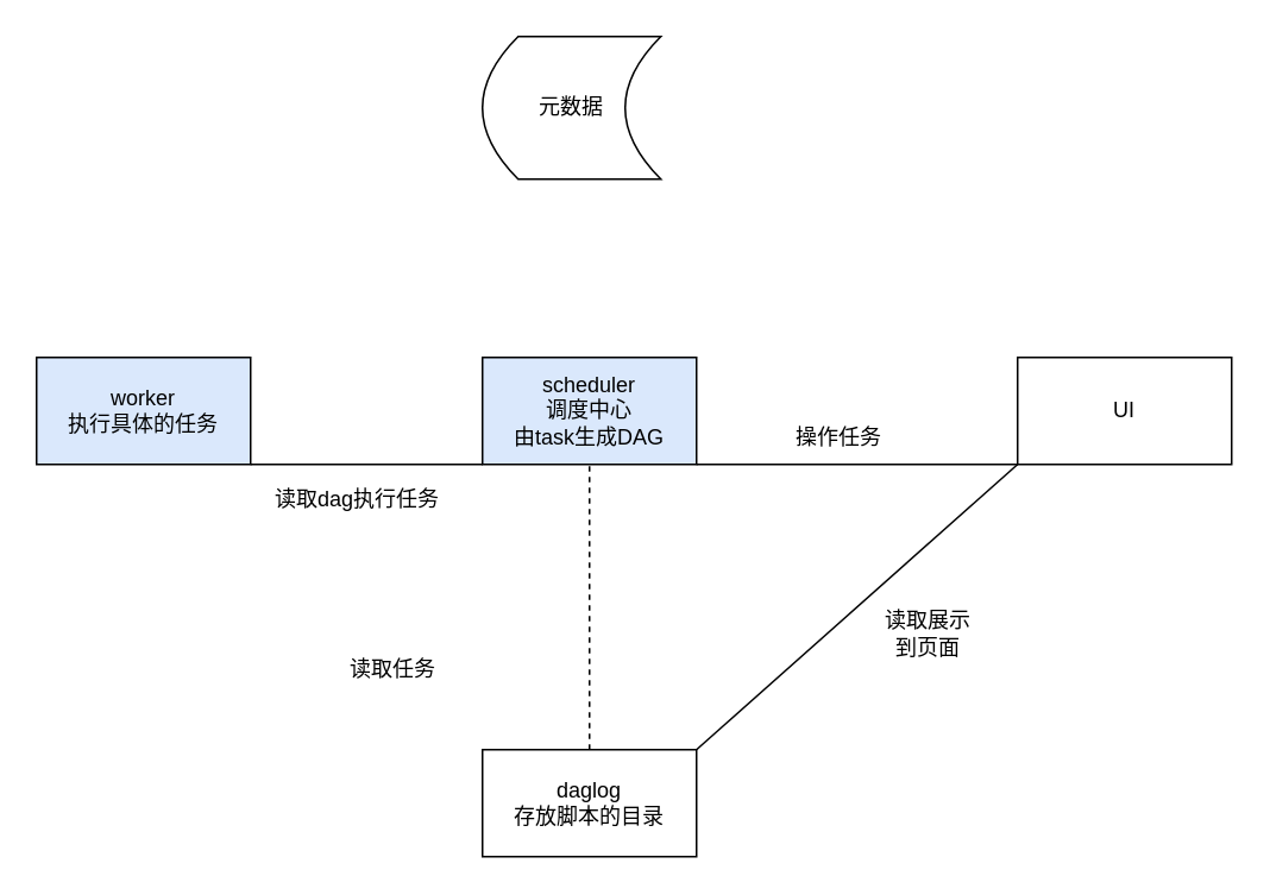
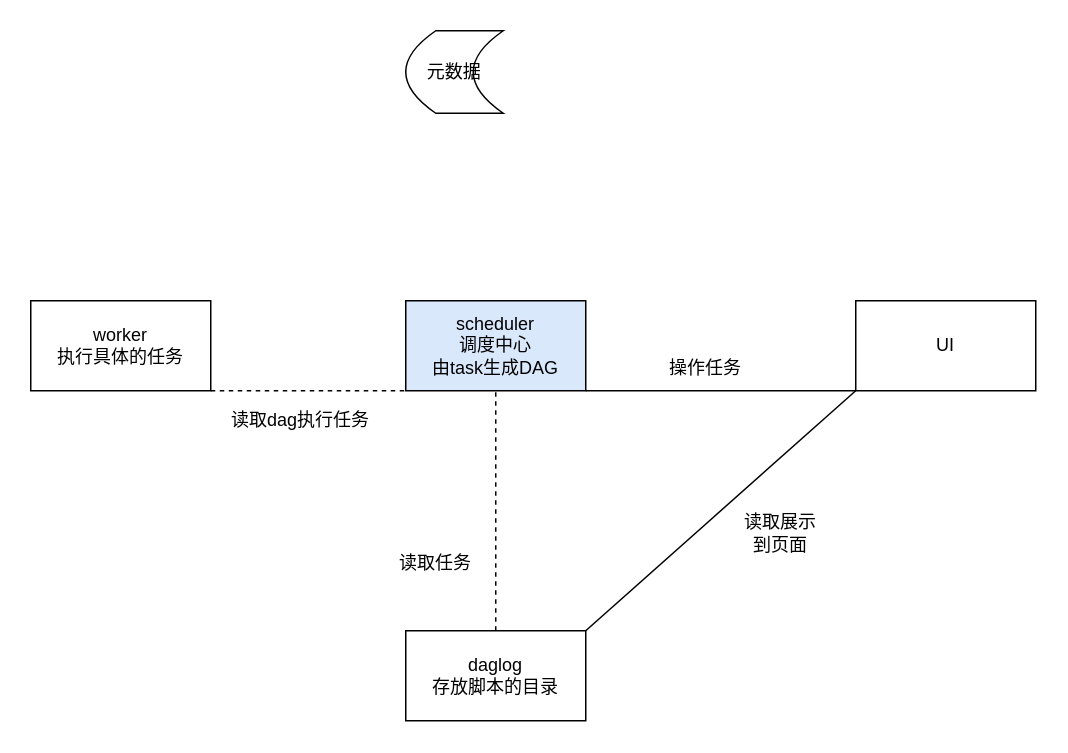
- <mxCell id="14" value="元数据" style="shape=dataStorage;whiteSpace=wrap;html=1;fixedSize=1;" vertex="1" parent="1"><mxGeometry x="270" y="20" width="100" height="80" as="geometry" /></mxCell>
+ <mxCell id="14" value="元数据" style="shape=dataStorage;whiteSpace=wrap;html=1;fixedSize=1;" vertex="1" parent="1"><mxGeometry x="270" y="20" width="65" height="55" as="geometry" /></mxCell>
- <mxCell id="5" value="worker&lt;br&gt;执行具体的任务" style="rounded=0;whiteSpace=wrap;html=1;fillColor=#dae8fc;" vertex="1" parent="1"><mxGeometry x="20" y="200" width="120" height="60" as="geometry" /></mxCell>
+ <mxCell id="5" value="worker&lt;br&gt;执行具体的任务" style="rounded=0;whiteSpace=wrap;html=1;" vertex="1" parent="1"><mxGeometry x="20" y="200" width="120" height="60" as="geometry" /></mxCell>
- <mxCell id="12" value="" style="endArrow=none;html=1;rounded=0;entryX=0;entryY=1;entryDx=0;entryDy=0;exitX=1;exitY=1;exitDx=0;exitDy=0;" edge="1" parent="1" source="5" target="2"><mxGeometry width="50" height="50" relative="1" as="geometry"><mxPoint x="160" y="280" as="sourcePoint" /><mxPoint x="210" y="230" as="targetPoint" /></mxGeometry></mxCell>
+ <mxCell id="12" value="" style="endArrow=none;html=1;rounded=0;entryX=0;entryY=1;entryDx=0;entryDy=0;exitX=1;exitY=1;exitDx=0;exitDy=0;dashed=1;" edge="1" parent="1" source="5" target="2"><mxGeometry width="50" height="50" relative="1" as="geometry"><mxPoint x="160" y="280" as="sourcePoint" /><mxPoint x="210" y="230" as="targetPoint" /></mxGeometry></mxCell>
- <mxCell id="11" value="读取任务" style="text;html=1;strokeColor=none;fillColor=none;align=center;verticalAlign=middle;whiteSpace=wrap;rounded=0;" vertex="1" parent="1"><mxGeometry x="190" y="360" width="60" height="30" as="geometry" /></mxCell>
+ <mxCell id="11" value="读取任务" style="text;html=1;strokeColor=none;fillColor=none;align=center;verticalAlign=middle;whiteSpace=wrap;rounded=0;" vertex="1" parent="1"><mxGeometry x="260" y="360" width="60" height="30" as="geometry" /></mxCell>
